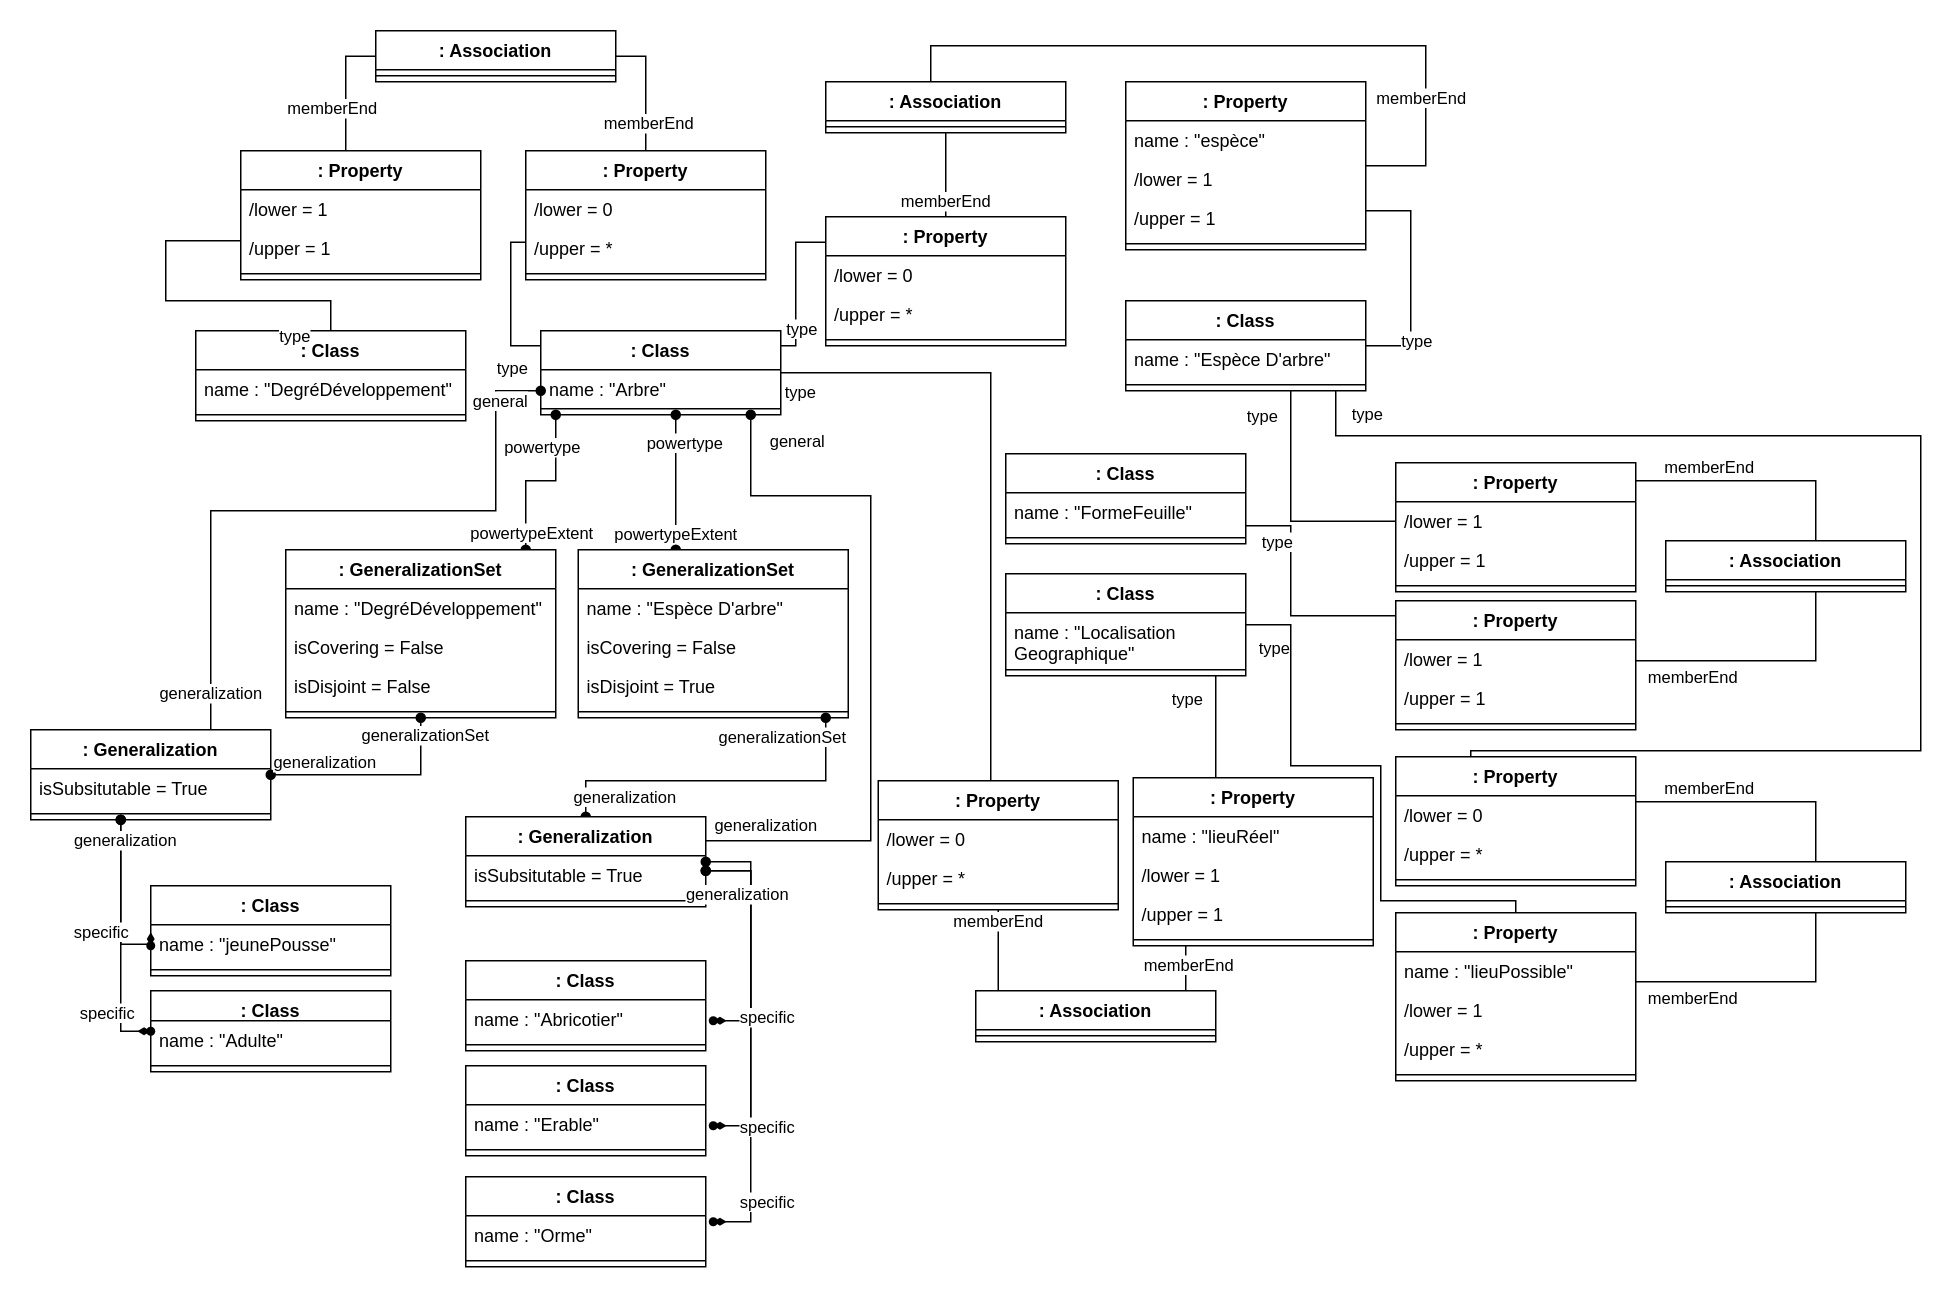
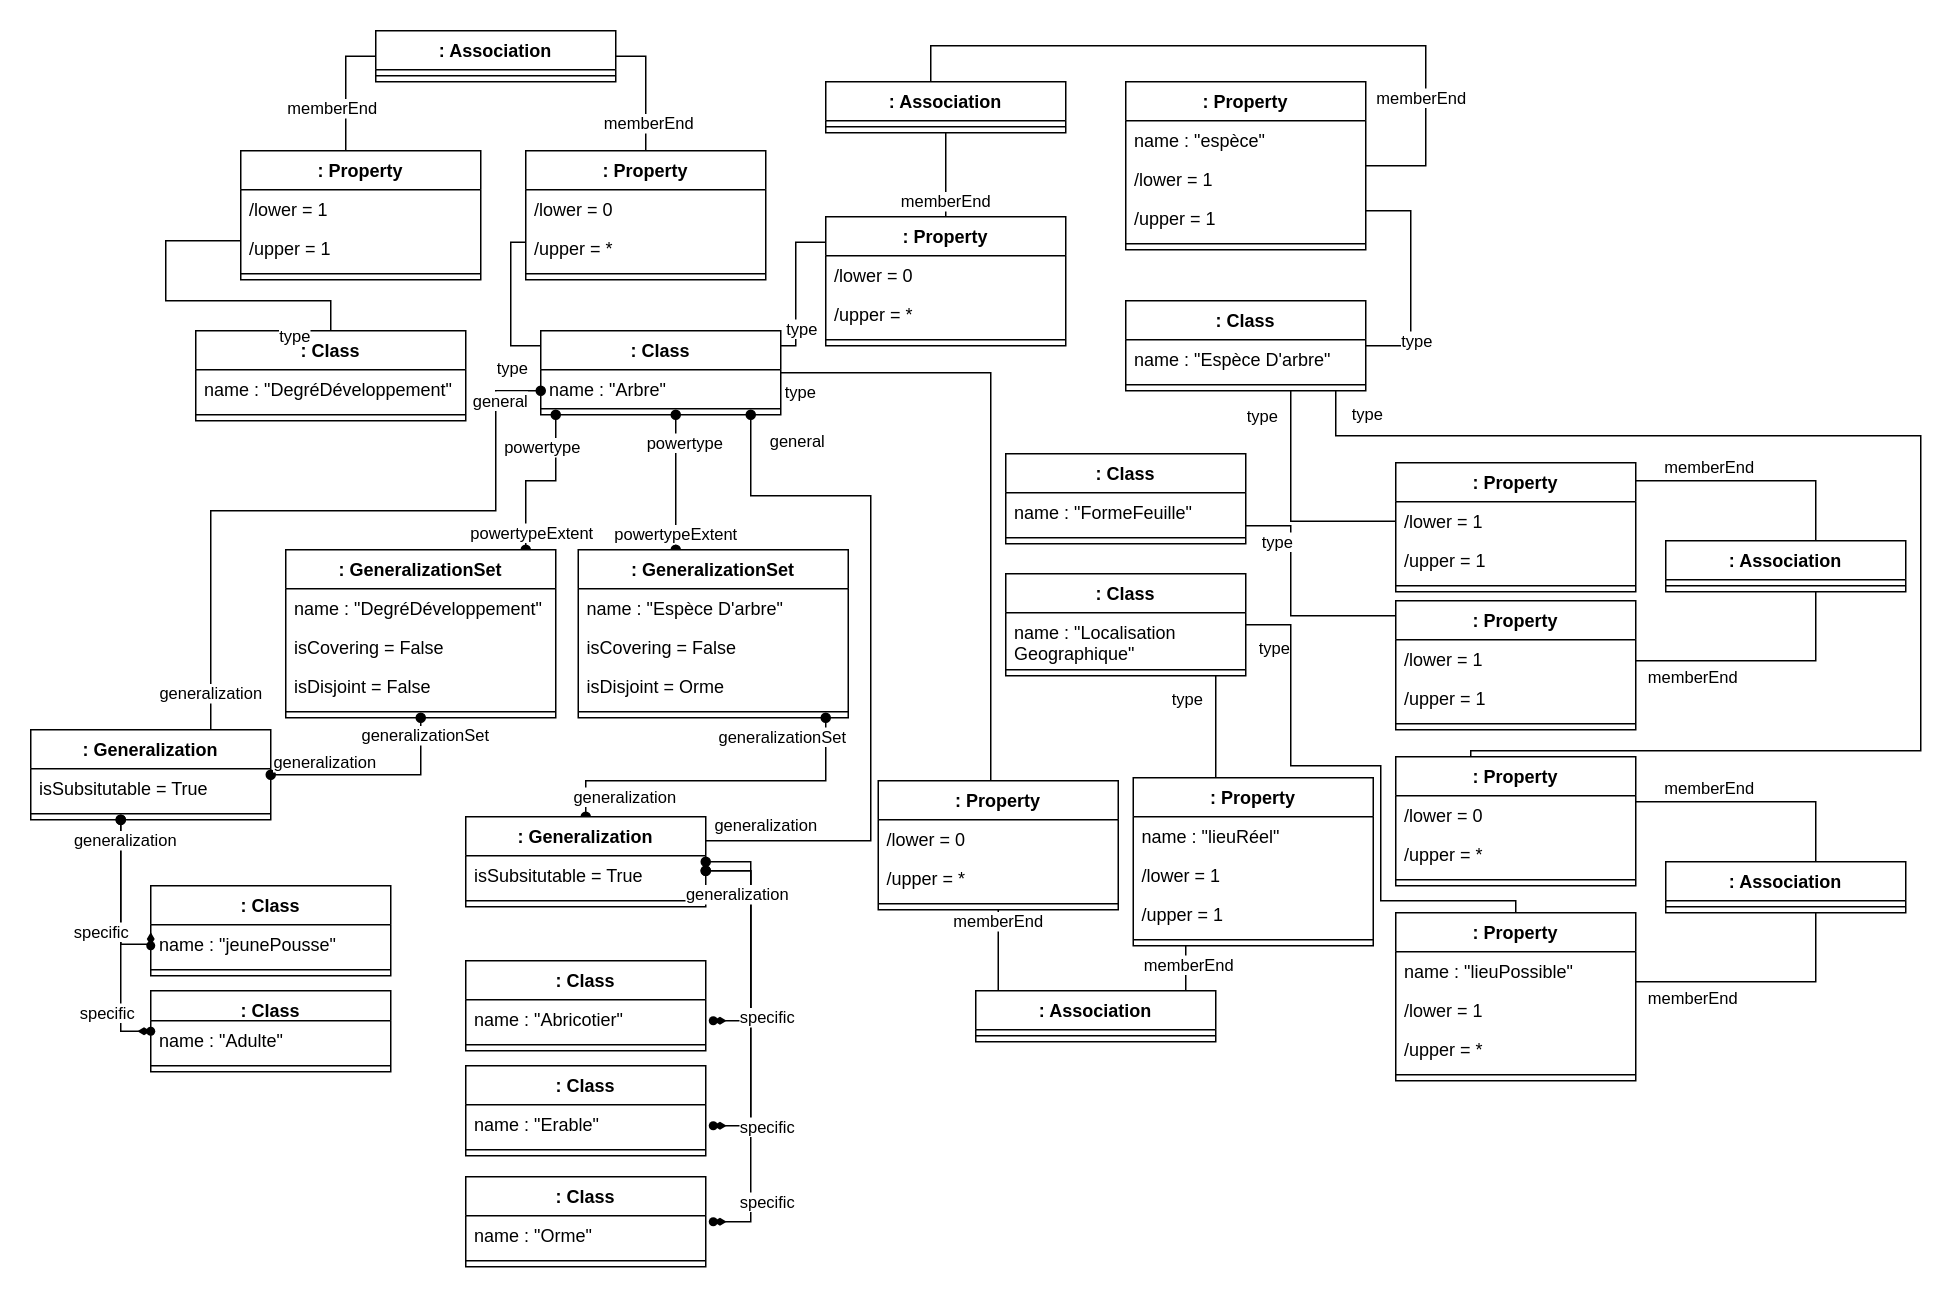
- <mxCell id="144" value="isDisjoint = True" style="text;strokeColor=none;fillColor=none;align=left;verticalAlign=top;spacingLeft=4;spacingRight=4;overflow=hidden;rotatable=0;points=[[0,0.5],[1,0.5]];portConstraint=eastwest;" parent="141" vertex="1"><mxGeometry y="78" width="180" height="26" as="geometry" /></mxCell>
+ <mxCell id="144" value="isDisjoint = Orme" style="text;strokeColor=none;fillColor=none;align=left;verticalAlign=top;spacingLeft=4;spacingRight=4;overflow=hidden;rotatable=0;points=[[0,0.5],[1,0.5]];portConstraint=eastwest;" parent="141" vertex="1"><mxGeometry y="78" width="180" height="26" as="geometry" /></mxCell>
